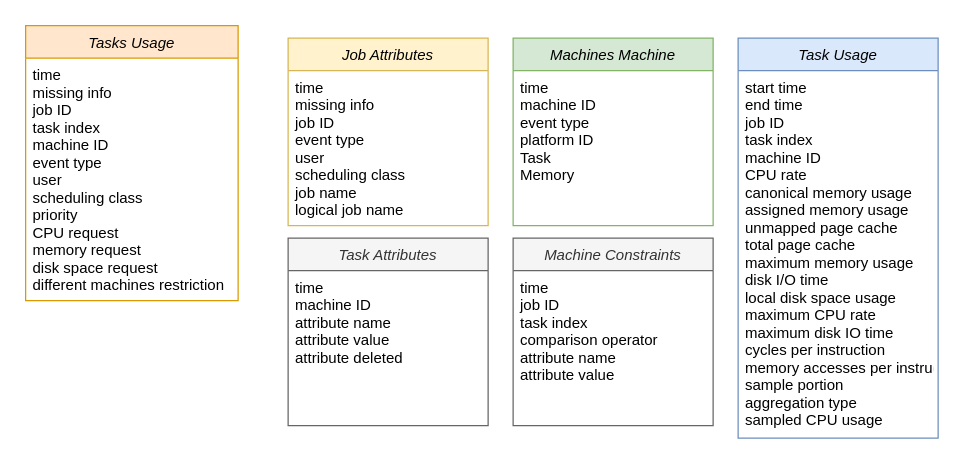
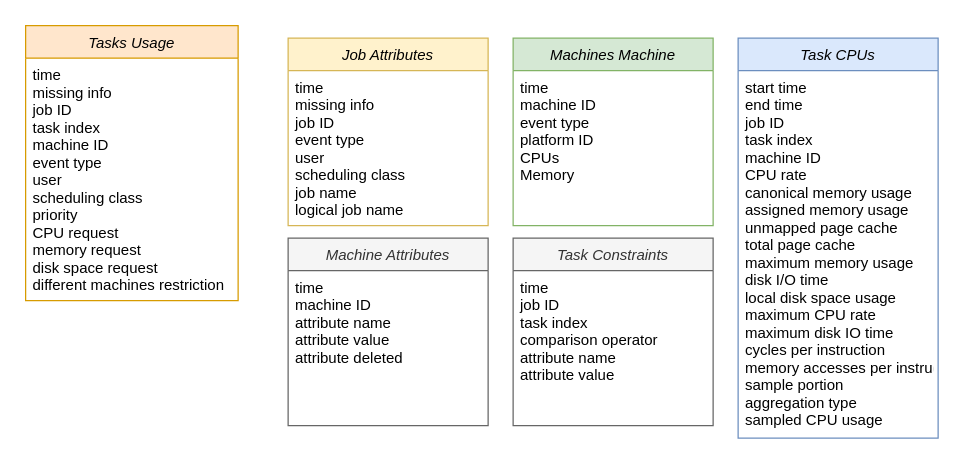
- <mxCell id="10" value="Task Usage" style="swimlane;fontStyle=2;align=center;verticalAlign=top;childLayout=stackLayout;horizontal=1;startSize=26;horizontalStack=0;resizeParent=1;resizeLast=0;collapsible=1;marginBottom=0;rounded=0;shadow=0;strokeWidth=1;fillColor=#dae8fc;strokeColor=#6c8ebf;" parent="1" vertex="1"><mxGeometry x="590" y="30" width="160" height="320" as="geometry"><mxRectangle x="230" y="140" width="160" height="26" as="alternateBounds" /></mxGeometry></mxCell>
+ <mxCell id="10" value="Task CPUs" style="swimlane;fontStyle=2;align=center;verticalAlign=top;childLayout=stackLayout;horizontal=1;startSize=26;horizontalStack=0;resizeParent=1;resizeLast=0;collapsible=1;marginBottom=0;rounded=0;shadow=0;strokeWidth=1;fillColor=#dae8fc;strokeColor=#6c8ebf;" parent="1" vertex="1"><mxGeometry x="590" y="30" width="160" height="320" as="geometry"><mxRectangle x="230" y="140" width="160" height="26" as="alternateBounds" /></mxGeometry></mxCell>
- <mxCell id="13" value="time&#10;machine ID&#10;event type&#10;platform ID&#10;Task&#10;Memory&#10;" style="text;align=left;verticalAlign=top;spacingLeft=4;spacingRight=4;overflow=hidden;rotatable=0;points=[[0,0.5],[1,0.5]];portConstraint=eastwest;" parent="12" vertex="1"><mxGeometry y="26" width="160" height="124" as="geometry" /></mxCell>
+ <mxCell id="13" value="time&#10;machine ID&#10;event type&#10;platform ID&#10;CPUs&#10;Memory&#10;" style="text;align=left;verticalAlign=top;spacingLeft=4;spacingRight=4;overflow=hidden;rotatable=0;points=[[0,0.5],[1,0.5]];portConstraint=eastwest;" parent="12" vertex="1"><mxGeometry y="26" width="160" height="124" as="geometry" /></mxCell>
- <mxCell id="8" value="Task Attributes" style="swimlane;fontStyle=2;align=center;verticalAlign=top;childLayout=stackLayout;horizontal=1;startSize=26;horizontalStack=0;resizeParent=1;resizeLast=0;collapsible=1;marginBottom=0;rounded=0;shadow=0;strokeWidth=1;fillColor=#f5f5f5;strokeColor=#666666;fontColor=#333333;" parent="1" vertex="1"><mxGeometry x="230" y="190" width="160" height="150" as="geometry"><mxRectangle x="230" y="140" width="160" height="26" as="alternateBounds" /></mxGeometry></mxCell>
+ <mxCell id="8" value="Machine Attributes" style="swimlane;fontStyle=2;align=center;verticalAlign=top;childLayout=stackLayout;horizontal=1;startSize=26;horizontalStack=0;resizeParent=1;resizeLast=0;collapsible=1;marginBottom=0;rounded=0;shadow=0;strokeWidth=1;fillColor=#f5f5f5;strokeColor=#666666;fontColor=#333333;" parent="1" vertex="1"><mxGeometry x="230" y="190" width="160" height="150" as="geometry"><mxRectangle x="230" y="140" width="160" height="26" as="alternateBounds" /></mxGeometry></mxCell>
- <mxCell id="6" value="Machine Constraints" style="swimlane;fontStyle=2;align=center;verticalAlign=top;childLayout=stackLayout;horizontal=1;startSize=26;horizontalStack=0;resizeParent=1;resizeLast=0;collapsible=1;marginBottom=0;rounded=0;shadow=0;strokeWidth=1;fillColor=#f5f5f5;strokeColor=#666666;fontColor=#333333;" parent="1" vertex="1"><mxGeometry x="410" y="190" width="160" height="150" as="geometry"><mxRectangle x="230" y="140" width="160" height="26" as="alternateBounds" /></mxGeometry></mxCell>
+ <mxCell id="6" value="Task Constraints" style="swimlane;fontStyle=2;align=center;verticalAlign=top;childLayout=stackLayout;horizontal=1;startSize=26;horizontalStack=0;resizeParent=1;resizeLast=0;collapsible=1;marginBottom=0;rounded=0;shadow=0;strokeWidth=1;fillColor=#f5f5f5;strokeColor=#666666;fontColor=#333333;" parent="1" vertex="1"><mxGeometry x="410" y="190" width="160" height="150" as="geometry"><mxRectangle x="230" y="140" width="160" height="26" as="alternateBounds" /></mxGeometry></mxCell>
